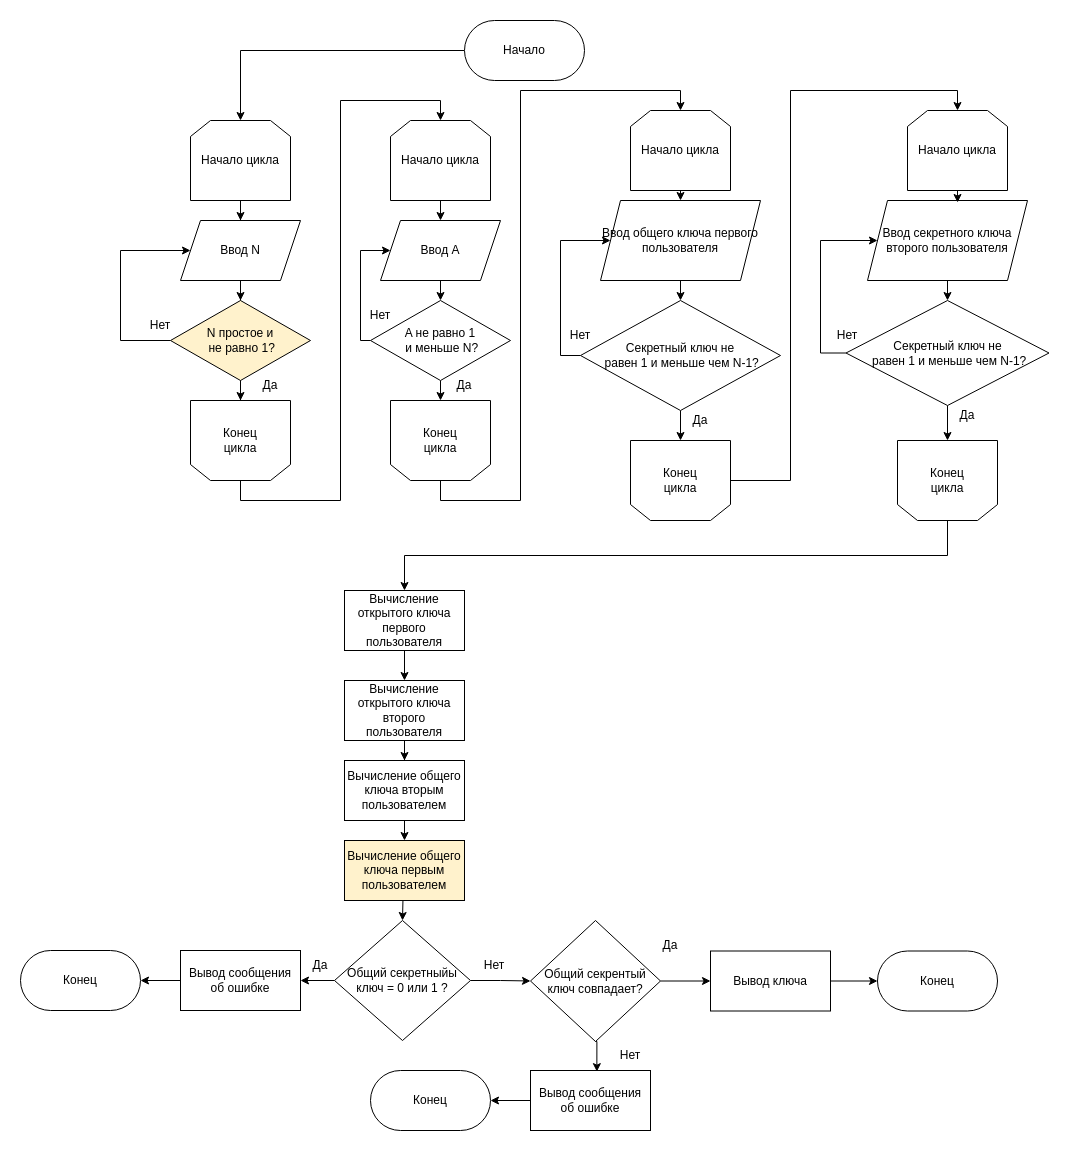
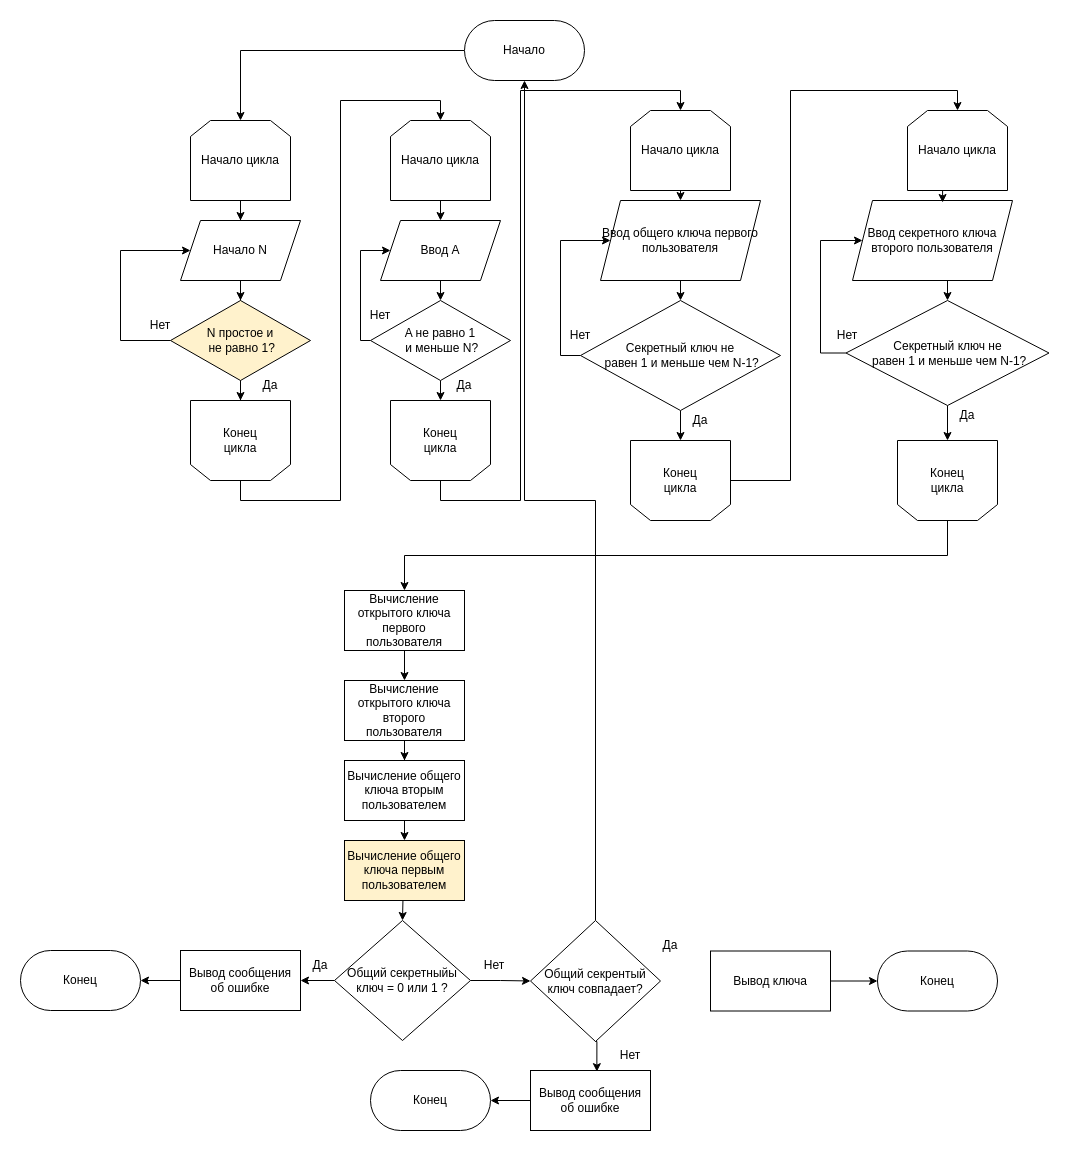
- <mxCell id="36" value="Ввод секретного ключа второго пользователя" style="shape=parallelogram;perimeter=parallelogramPerimeter;whiteSpace=wrap;html=1;fixedSize=1;" vertex="1" parent="1"><mxGeometry x="867" y="200" width="160" height="80" as="geometry" /></mxCell>
+ <mxCell id="36" value="Ввод секретного ключа второго пользователя" style="shape=parallelogram;perimeter=parallelogramPerimeter;whiteSpace=wrap;html=1;fixedSize=1;" vertex="1" parent="1"><mxGeometry x="852" y="200" width="160" height="80" as="geometry" /></mxCell>
- <mxCell id="7" value="Ввод N" style="shape=parallelogram;perimeter=parallelogramPerimeter;whiteSpace=wrap;html=1;fixedSize=1;" vertex="1" parent="1"><mxGeometry x="180" y="220" width="120" height="60" as="geometry" /></mxCell>
+ <mxCell id="7" value="Начало N" style="shape=parallelogram;perimeter=parallelogramPerimeter;whiteSpace=wrap;html=1;fixedSize=1;" vertex="1" parent="1"><mxGeometry x="180" y="220" width="120" height="60" as="geometry" /></mxCell>
- <mxCell id="54" value="" style="edgeStyle=orthogonalEdgeStyle;rounded=0;orthogonalLoop=1;jettySize=auto;html=1;" edge="1" parent="1" source="55" target="77"><mxGeometry relative="1" as="geometry" /></mxCell>
+ <mxCell id="54" value="" style="edgeStyle=orthogonalEdgeStyle;rounded=0;orthogonalLoop=1;jettySize=auto;html=1;" edge="1" parent="1" source="55" target="3"><mxGeometry relative="1" as="geometry" /></mxCell>
